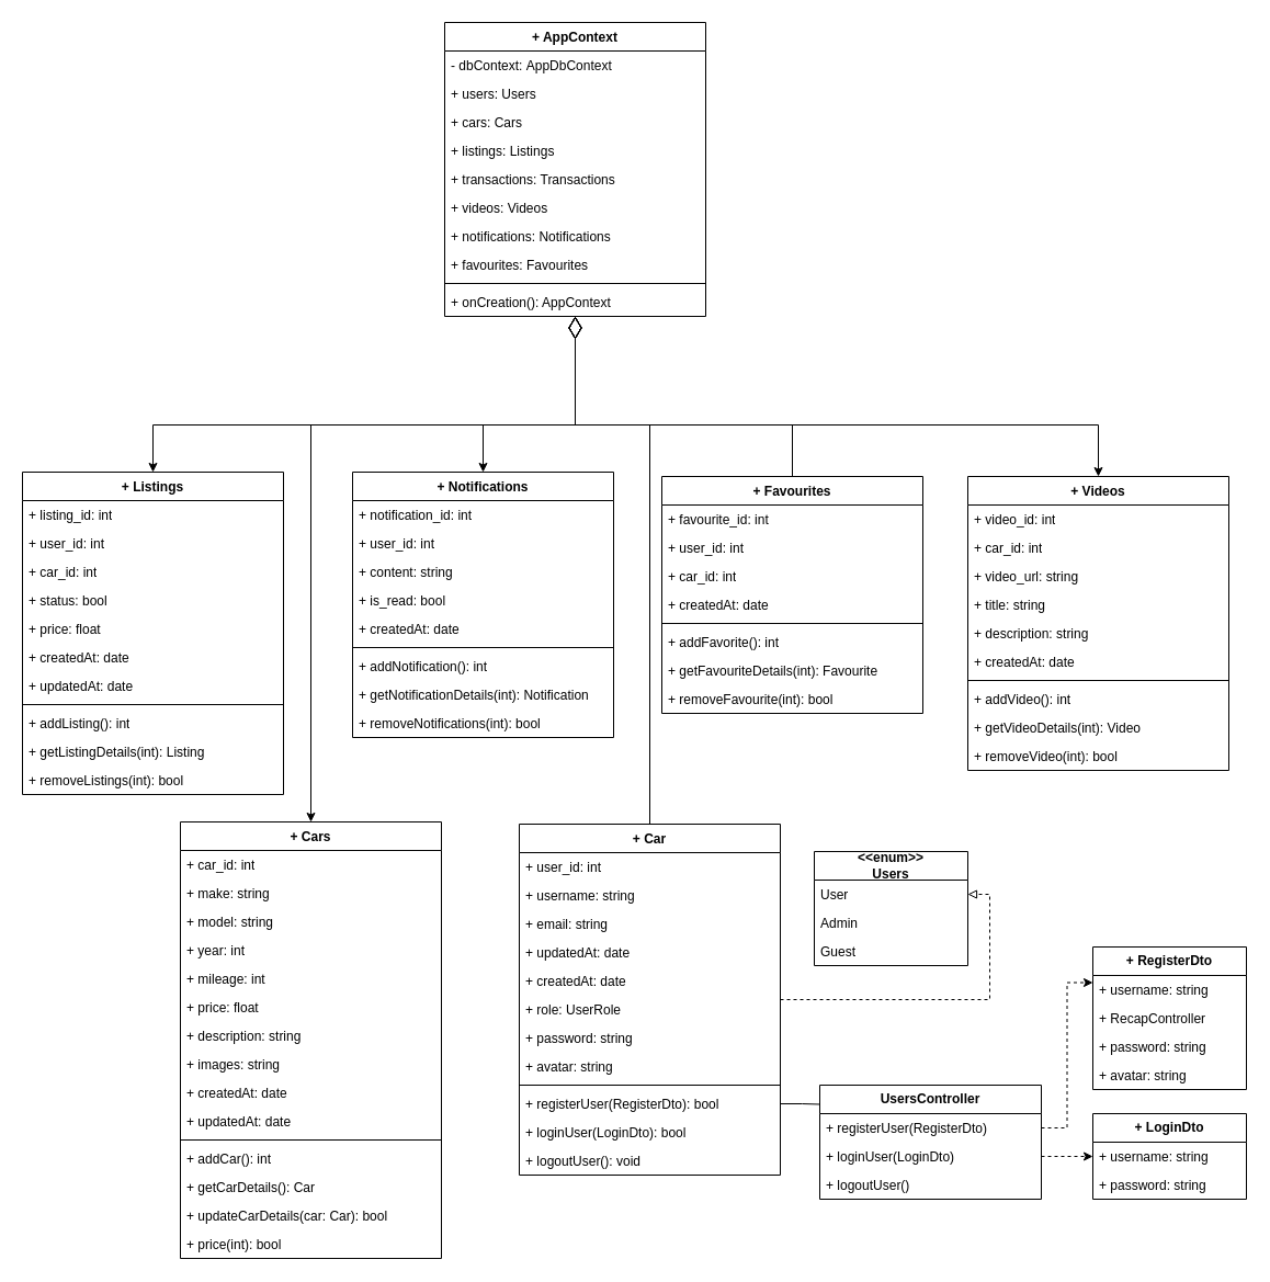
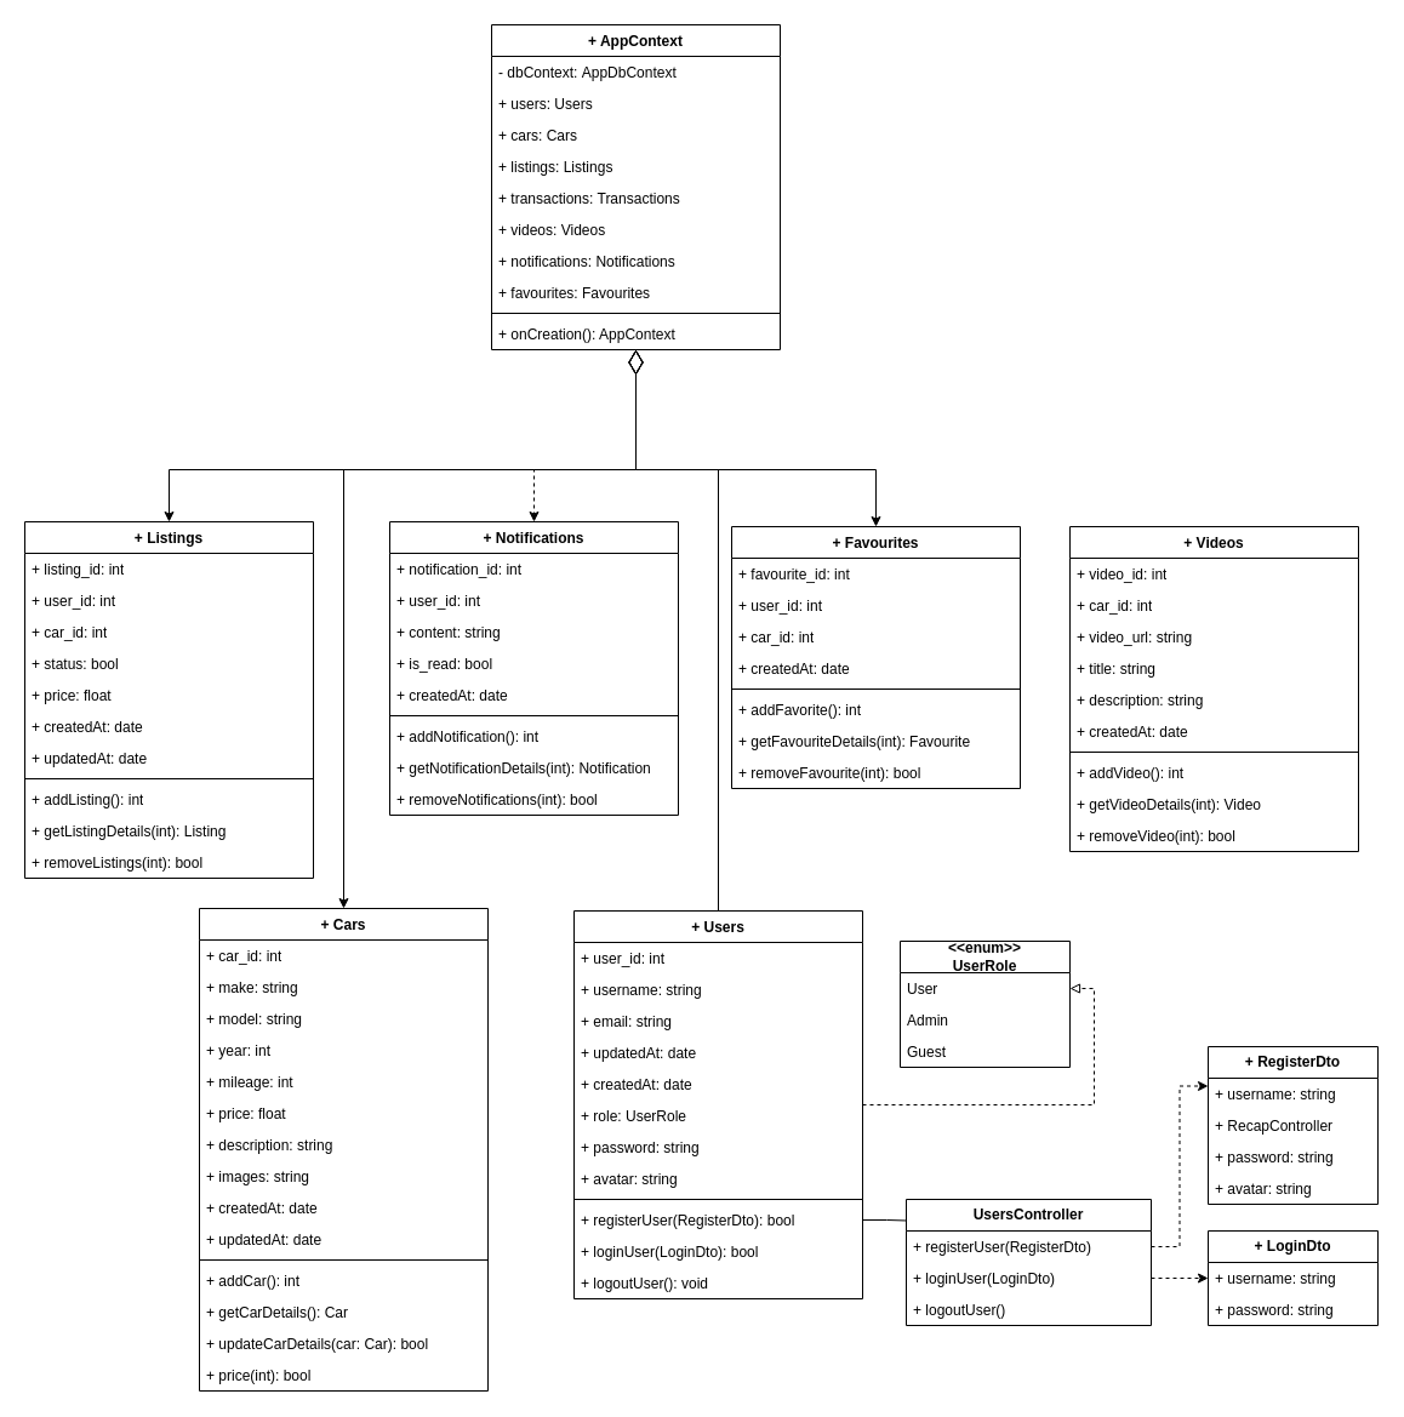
- <mxCell id="39" style="edgeStyle=orthogonalEdgeStyle;rounded=0;orthogonalLoop=1;jettySize=auto;html=1;entryX=0.5;entryY=0;entryDx=0;entryDy=0;startArrow=diamondThin;startFill=0;startSize=18;" parent="1" source="41" target="99" edge="1"><mxGeometry relative="1" as="geometry"><Array as="points"><mxPoint x="524" y="387" /><mxPoint x="1001" y="387" /></Array></mxGeometry></mxCell>
- <mxCell id="37" style="edgeStyle=orthogonalEdgeStyle;rounded=0;orthogonalLoop=1;jettySize=auto;html=1;entryX=0.5;entryY=0;entryDx=0;entryDy=0;startArrow=diamondThin;startFill=0;startSize=18;" parent="1" source="41" target="80" edge="1"><mxGeometry relative="1" as="geometry"><Array as="points"><mxPoint x="524" y="387" /><mxPoint x="440" y="387" /></Array></mxGeometry></mxCell>
+ <mxCell id="37" style="edgeStyle=orthogonalEdgeStyle;rounded=0;orthogonalLoop=1;jettySize=auto;html=1;entryX=0.5;entryY=0;entryDx=0;entryDy=0;startArrow=diamondThin;startFill=0;startSize=18;dashed=1;" parent="1" source="41" target="80" edge="1"><mxGeometry relative="1" as="geometry"><Array as="points"><mxPoint x="524" y="387" /><mxPoint x="440" y="387" /></Array></mxGeometry></mxCell>
- <mxCell id="38" style="edgeStyle=orthogonalEdgeStyle;rounded=0;orthogonalLoop=1;jettySize=auto;html=1;entryX=0.5;entryY=0;entryDx=0;entryDy=0;startArrow=diamondThin;startFill=0;startSize=18;endArrow=none;" parent="1" source="41" target="90" edge="1"><mxGeometry relative="1" as="geometry"><Array as="points"><mxPoint x="524" y="387" /><mxPoint x="722" y="387" /></Array></mxGeometry></mxCell>
+ <mxCell id="38" style="edgeStyle=orthogonalEdgeStyle;rounded=0;orthogonalLoop=1;jettySize=auto;html=1;entryX=0.5;entryY=0;entryDx=0;entryDy=0;startArrow=diamondThin;startFill=0;startSize=18;" parent="1" source="41" target="90" edge="1"><mxGeometry relative="1" as="geometry"><Array as="points"><mxPoint x="524" y="387" /><mxPoint x="722" y="387" /></Array></mxGeometry></mxCell>
- <mxCell id="7" value="+ Car" style="swimlane;fontStyle=1;align=center;verticalAlign=top;childLayout=stackLayout;horizontal=1;startSize=26;horizontalStack=0;resizeParent=1;resizeParentMax=0;resizeLast=0;collapsible=1;marginBottom=0;whiteSpace=wrap;html=1;" parent="1" vertex="1"><mxGeometry x="473" y="751" width="238" height="320" as="geometry" /></mxCell>
+ <mxCell id="7" value="+ Users" style="swimlane;fontStyle=1;align=center;verticalAlign=top;childLayout=stackLayout;horizontal=1;startSize=26;horizontalStack=0;resizeParent=1;resizeParentMax=0;resizeLast=0;collapsible=1;marginBottom=0;whiteSpace=wrap;html=1;" parent="1" vertex="1"><mxGeometry x="473" y="751" width="238" height="320" as="geometry" /></mxCell>
- <mxCell id="2" value="&lt;div&gt;&lt;b&gt;&amp;lt;&amp;lt;enum&amp;gt;&amp;gt;&lt;/b&gt;&lt;/div&gt;&lt;b&gt;Users&lt;/b&gt;" style="swimlane;fontStyle=0;childLayout=stackLayout;horizontal=1;startSize=26;fillColor=none;horizontalStack=0;resizeParent=1;resizeParentMax=0;resizeLast=0;collapsible=1;marginBottom=0;whiteSpace=wrap;html=1;" parent="1" vertex="1"><mxGeometry x="742" y="776" width="140" height="104" as="geometry" /></mxCell>
+ <mxCell id="2" value="&lt;div&gt;&lt;b&gt;&amp;lt;&amp;lt;enum&amp;gt;&amp;gt;&lt;/b&gt;&lt;/div&gt;&lt;b&gt;UserRole&lt;/b&gt;" style="swimlane;fontStyle=0;childLayout=stackLayout;horizontal=1;startSize=26;fillColor=none;horizontalStack=0;resizeParent=1;resizeParentMax=0;resizeLast=0;collapsible=1;marginBottom=0;whiteSpace=wrap;html=1;" parent="1" vertex="1"><mxGeometry x="742" y="776" width="140" height="104" as="geometry" /></mxCell>
